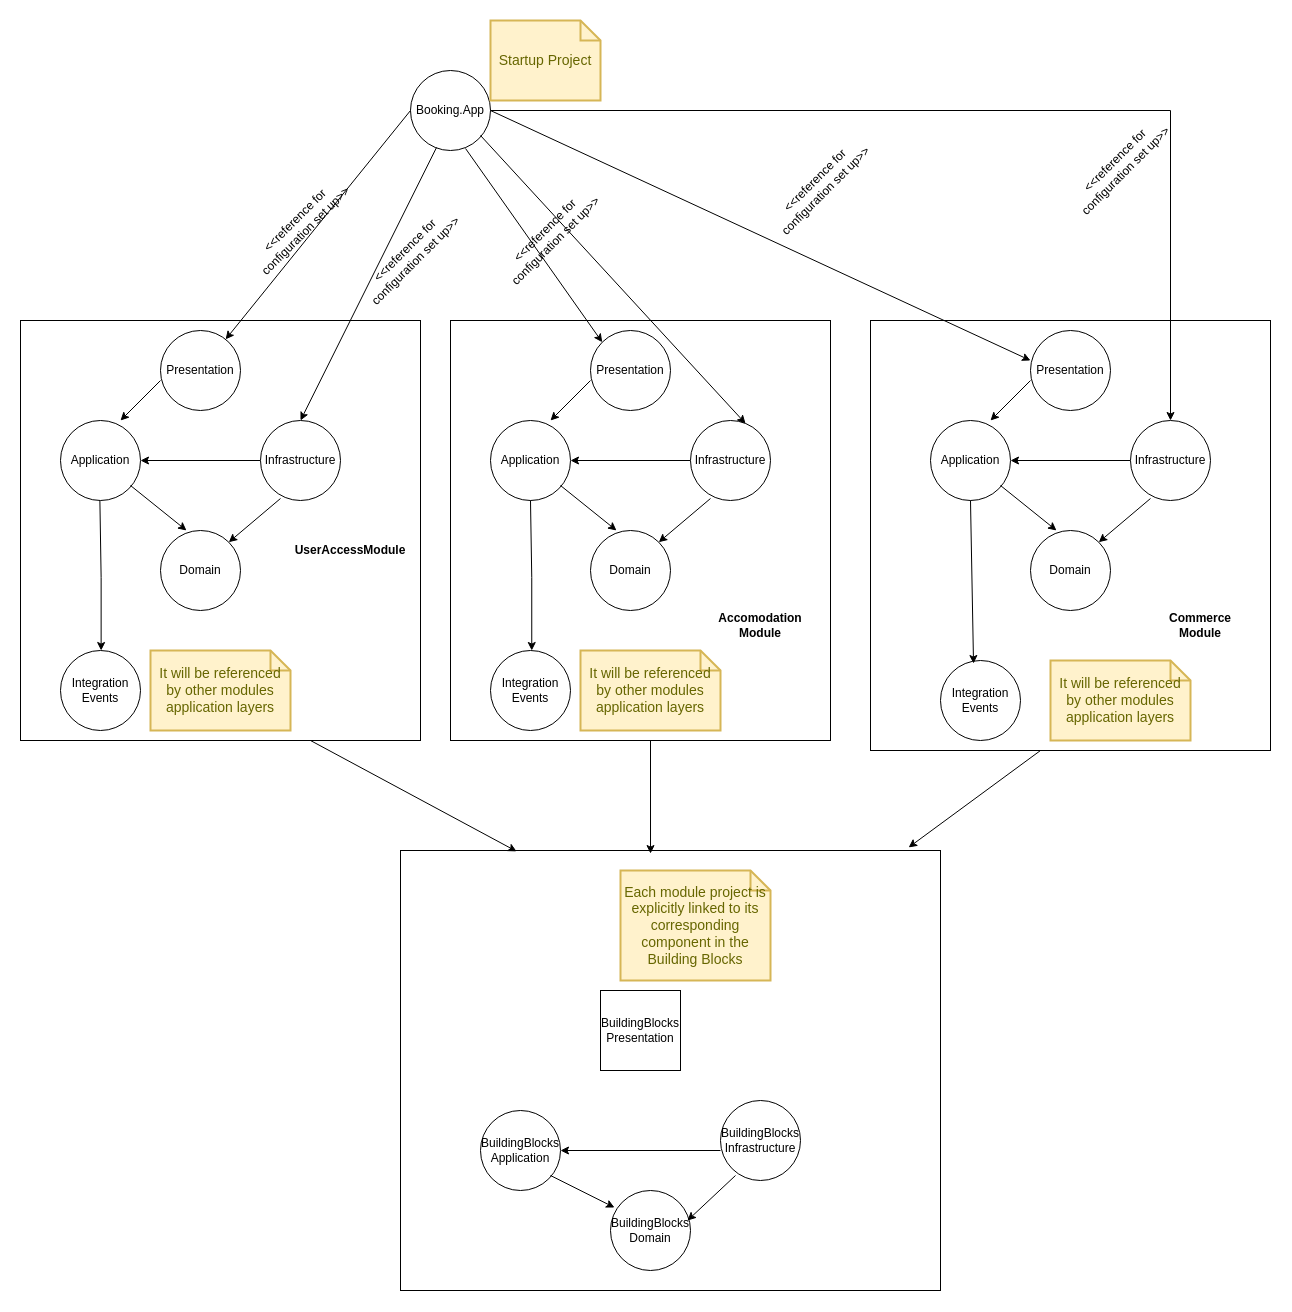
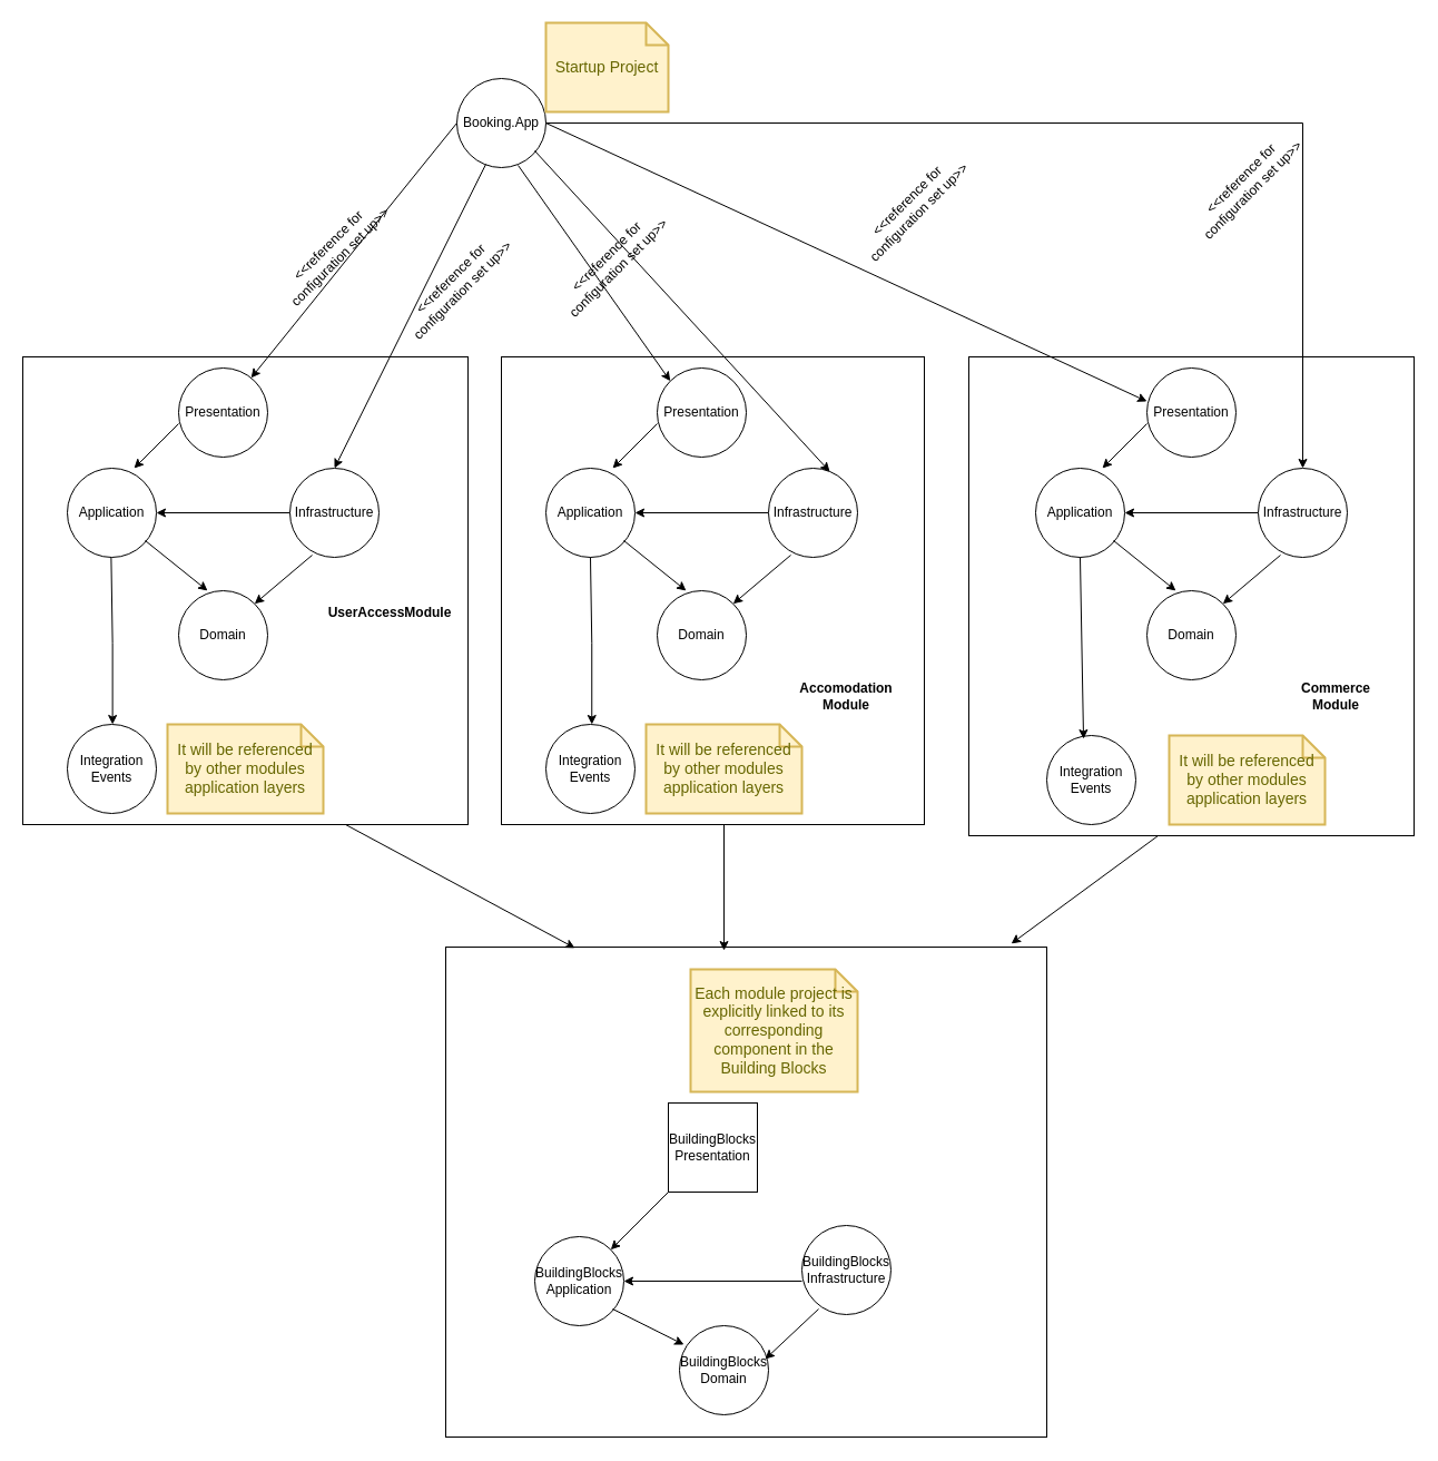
+ <mxCell id="25" value="" style="endArrow=classic;html=1;rounded=0;exitX=0;exitY=1;exitDx=0;exitDy=0;entryX=1;entryY=0;entryDx=0;entryDy=0;" parent="1" source="16" target="9" edge="1"><mxGeometry width="50" height="50" relative="1" as="geometry"><mxPoint x="530" y="1055" as="sourcePoint" /><mxPoint x="580" y="1005" as="targetPoint" /></mxGeometry></mxCell>
